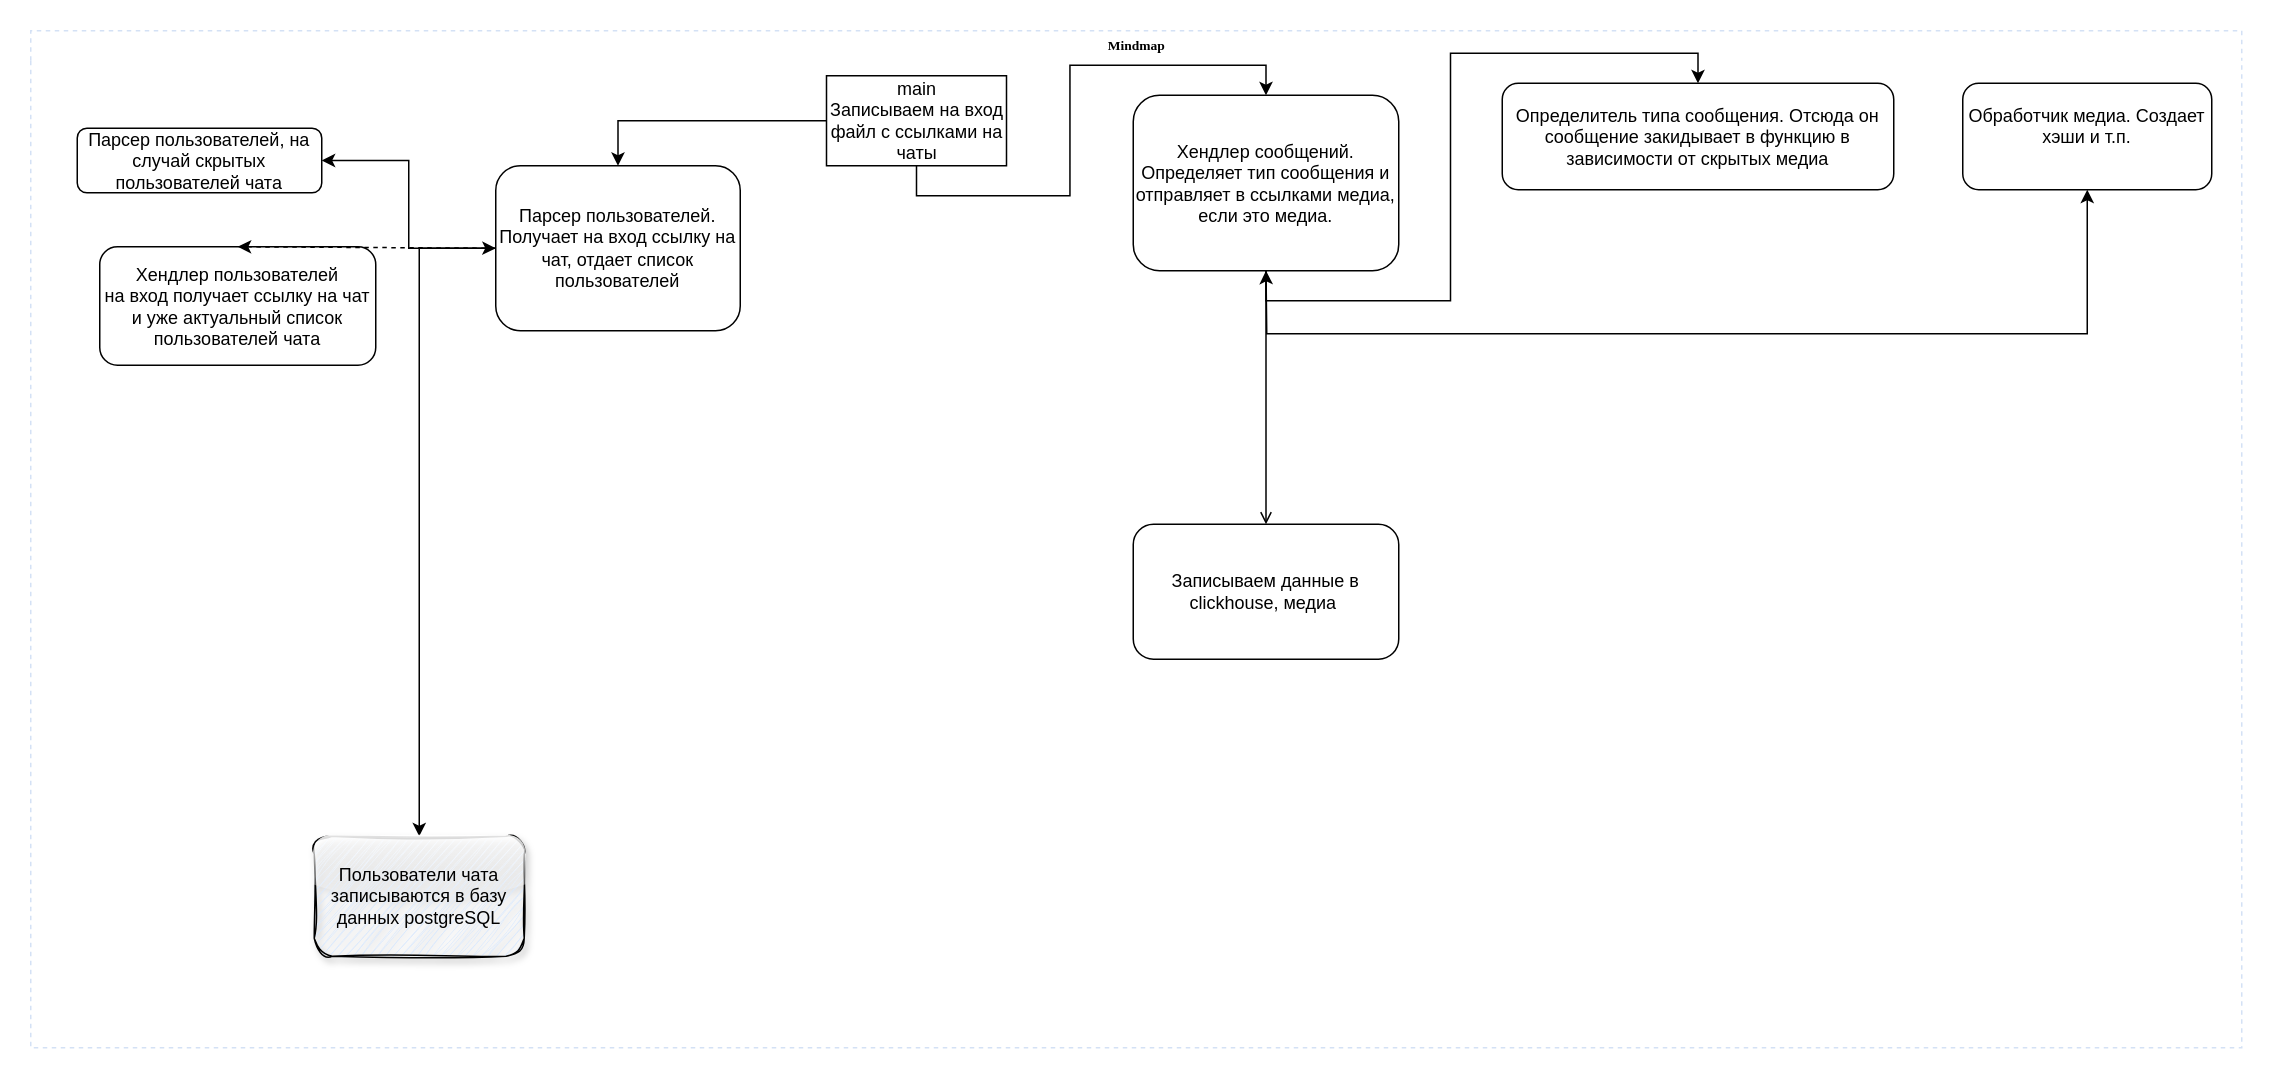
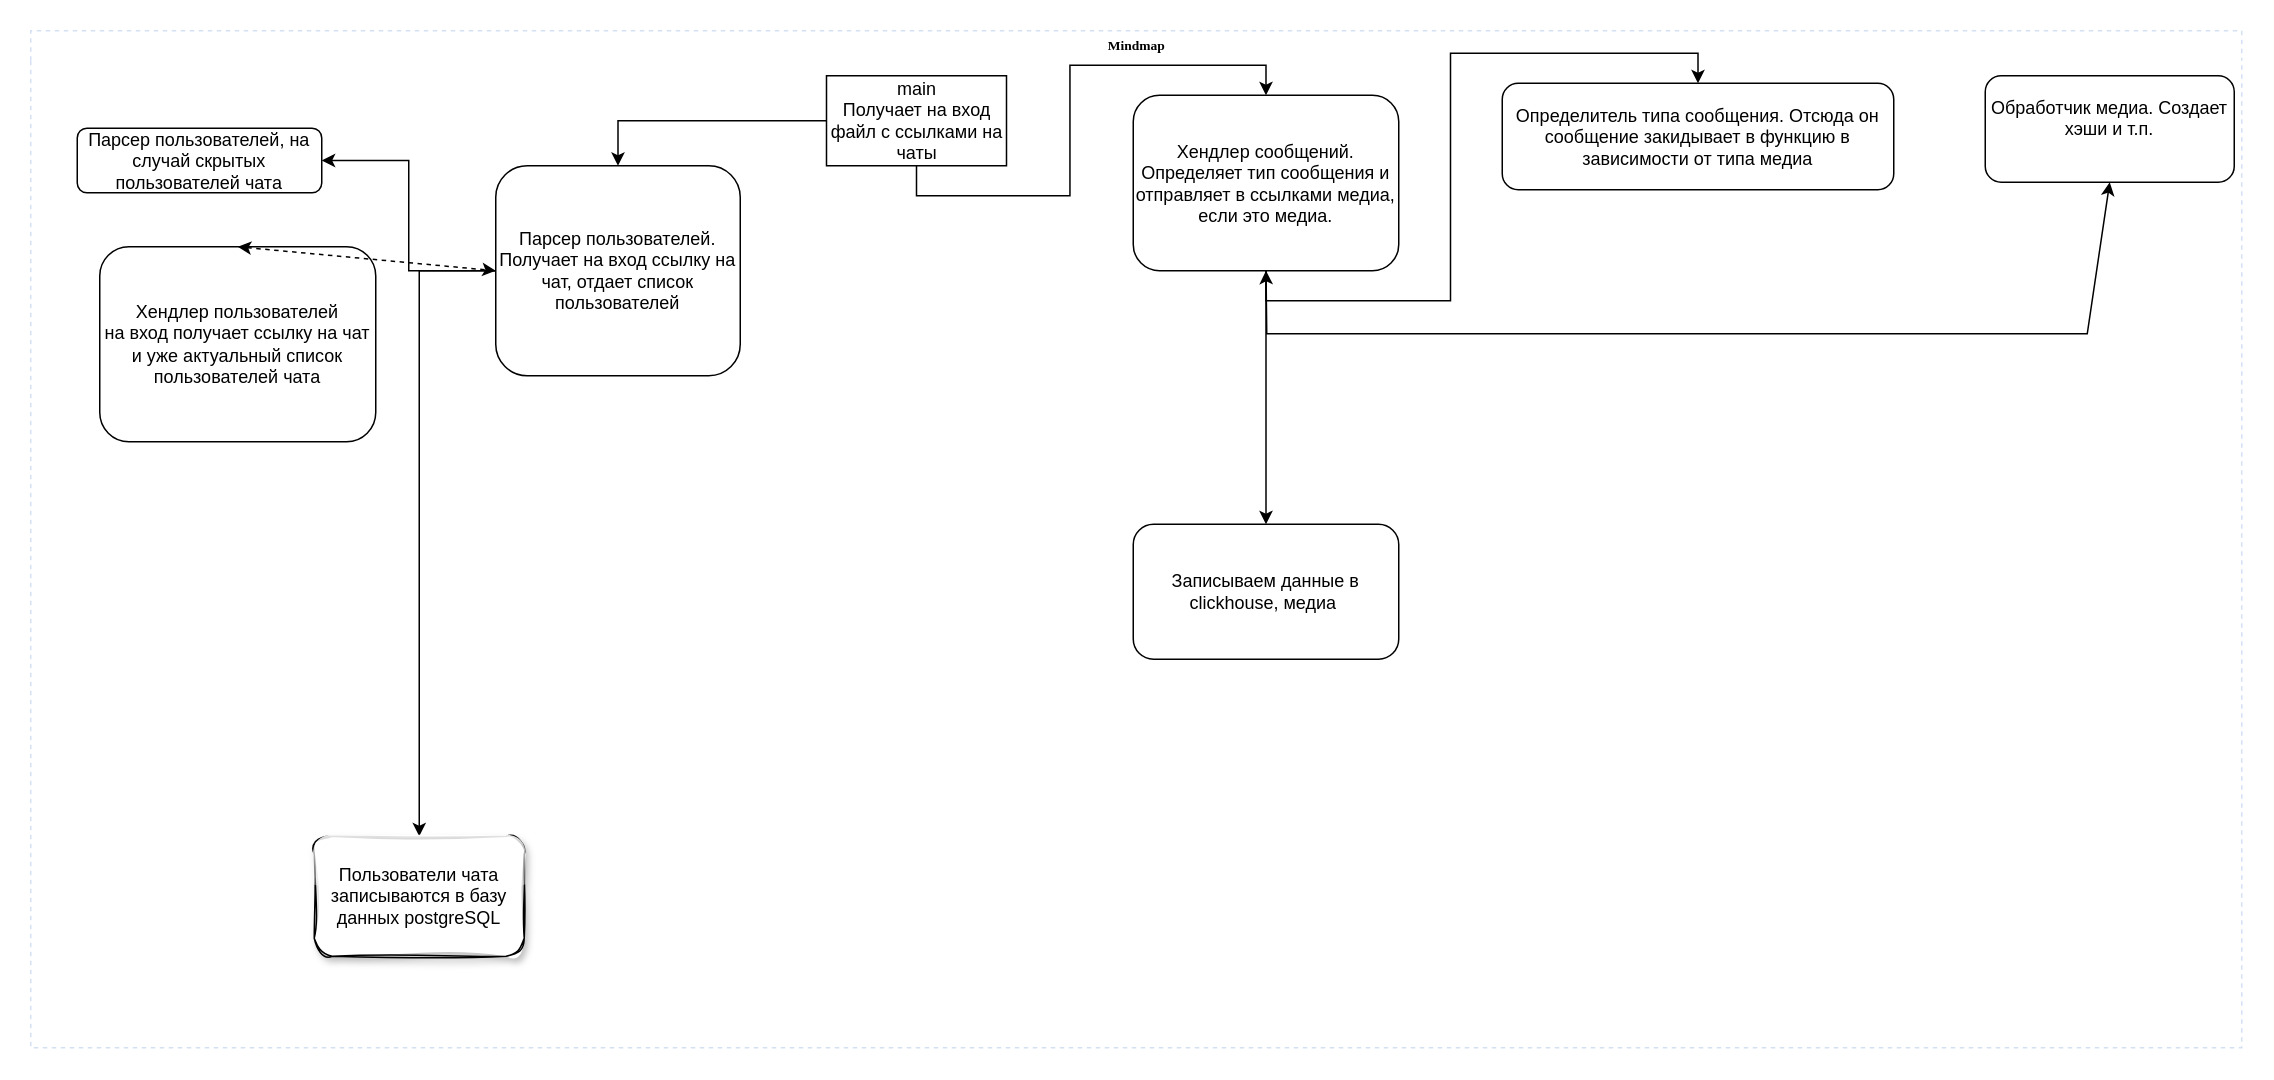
- <mxCell id="5" value="main&lt;br&gt;Записываем на вход файл с ссылками на чаты" style="rounded=0;whiteSpace=wrap;html=1;" vertex="1" parent="2"><mxGeometry x="530.5" y="30" width="120" height="60" as="geometry" /></mxCell>
+ <mxCell id="5" value="main&lt;br&gt;Получает на вход файл с ссылками на чаты" style="rounded=0;whiteSpace=wrap;html=1;" vertex="1" parent="2"><mxGeometry x="530.5" y="30" width="120" height="60" as="geometry" /></mxCell>
- <mxCell id="13" value="Определитель типа сообщения. Отсюда он сообщение закидывает в функцию в зависимости от скрытых медиа" style="rounded=1;whiteSpace=wrap;html=1;" vertex="1" parent="2"><mxGeometry x="981" y="35" width="261" height="71" as="geometry" /></mxCell>
+ <mxCell id="13" value="Определитель типа сообщения. Отсюда он сообщение закидывает в функцию в зависимости от типа медиа" style="rounded=1;whiteSpace=wrap;html=1;" vertex="1" parent="2"><mxGeometry x="981" y="35" width="261" height="71" as="geometry" /></mxCell>
- <mxCell id="17" value="Обработчик медиа. Создает хэши и т.п.&lt;div&gt;&lt;br/&gt;&lt;/div&gt;" style="rounded=1;whiteSpace=wrap;html=1;" vertex="1" parent="2"><mxGeometry x="1288" y="35" width="166" height="71" as="geometry" /></mxCell>
+ <mxCell id="17" value="Обработчик медиа. Создает хэши и т.п.&lt;div&gt;&lt;br/&gt;&lt;/div&gt;" style="rounded=1;whiteSpace=wrap;html=1;" vertex="1" parent="2"><mxGeometry x="1303" y="30" width="166" height="71" as="geometry" /></mxCell>
- <mxCell id="6" value="Парсер пользователей. Получает на вход ссылку на чат, отдает список пользователей" style="rounded=1;whiteSpace=wrap;html=1;" vertex="1" parent="2"><mxGeometry x="310" y="90" width="163" height="110" as="geometry" /></mxCell>
+ <mxCell id="6" value="Парсер пользователей. Получает на вход ссылку на чат, отдает список пользователей" style="rounded=1;whiteSpace=wrap;html=1;" vertex="1" parent="2"><mxGeometry x="310" y="90" width="163" height="140" as="geometry" /></mxCell>
- <mxCell id="9" value="Хендлер пользователей&lt;div&gt;на вход получает ссылку на чат и уже актуальный список пользователей чата&lt;/div&gt;" style="rounded=1;whiteSpace=wrap;html=1;" vertex="1" parent="2"><mxGeometry x="46" y="144" width="184" height="79" as="geometry" /></mxCell>
+ <mxCell id="9" value="Хендлер пользователей&lt;div&gt;на вход получает ссылку на чат и уже актуальный список пользователей чата&lt;/div&gt;" style="rounded=1;whiteSpace=wrap;html=1;" vertex="1" parent="2"><mxGeometry x="46" y="144" width="184" height="130" as="geometry" /></mxCell>
- <mxCell id="19" style="edgeStyle=orthogonalEdgeStyle;rounded=0;orthogonalLoop=1;jettySize=auto;html=1;exitX=0.5;exitY=1;exitDx=0;exitDy=0;entryX=0.5;entryY=0;entryDx=0;entryDy=0;endArrow=open;" edge="1" target="20" source="11" parent="2"><mxGeometry relative="1" as="geometry"><mxPoint x="191" y="-190" as="sourcePoint" /><mxPoint x="183" y="-127" as="targetPoint" /></mxGeometry></mxCell>
+ <mxCell id="19" style="edgeStyle=orthogonalEdgeStyle;rounded=0;orthogonalLoop=1;jettySize=auto;html=1;exitX=0.5;exitY=1;exitDx=0;exitDy=0;entryX=0.5;entryY=0;entryDx=0;entryDy=0;" edge="1" target="20" source="11" parent="2"><mxGeometry relative="1" as="geometry"><mxPoint x="191" y="-190" as="sourcePoint" /><mxPoint x="183" y="-127" as="targetPoint" /></mxGeometry></mxCell>
- <mxCell id="16" value="Пользователи чата записываются в базу данных postgreSQL" style="rounded=1;whiteSpace=wrap;html=1;glass=1;sketch=1;curveFitting=1;jiggle=2;shadow=1;fillColor=#dae8fc;" vertex="1" parent="2"><mxGeometry x="189" y="537" width="140" height="80" as="geometry" /></mxCell>
+ <mxCell id="16" value="Пользователи чата записываются в базу данных postgreSQL" style="rounded=1;whiteSpace=wrap;html=1;glass=1;sketch=1;curveFitting=1;jiggle=2;shadow=1;" vertex="1" parent="2"><mxGeometry x="189" y="537" width="140" height="80" as="geometry" /></mxCell>
